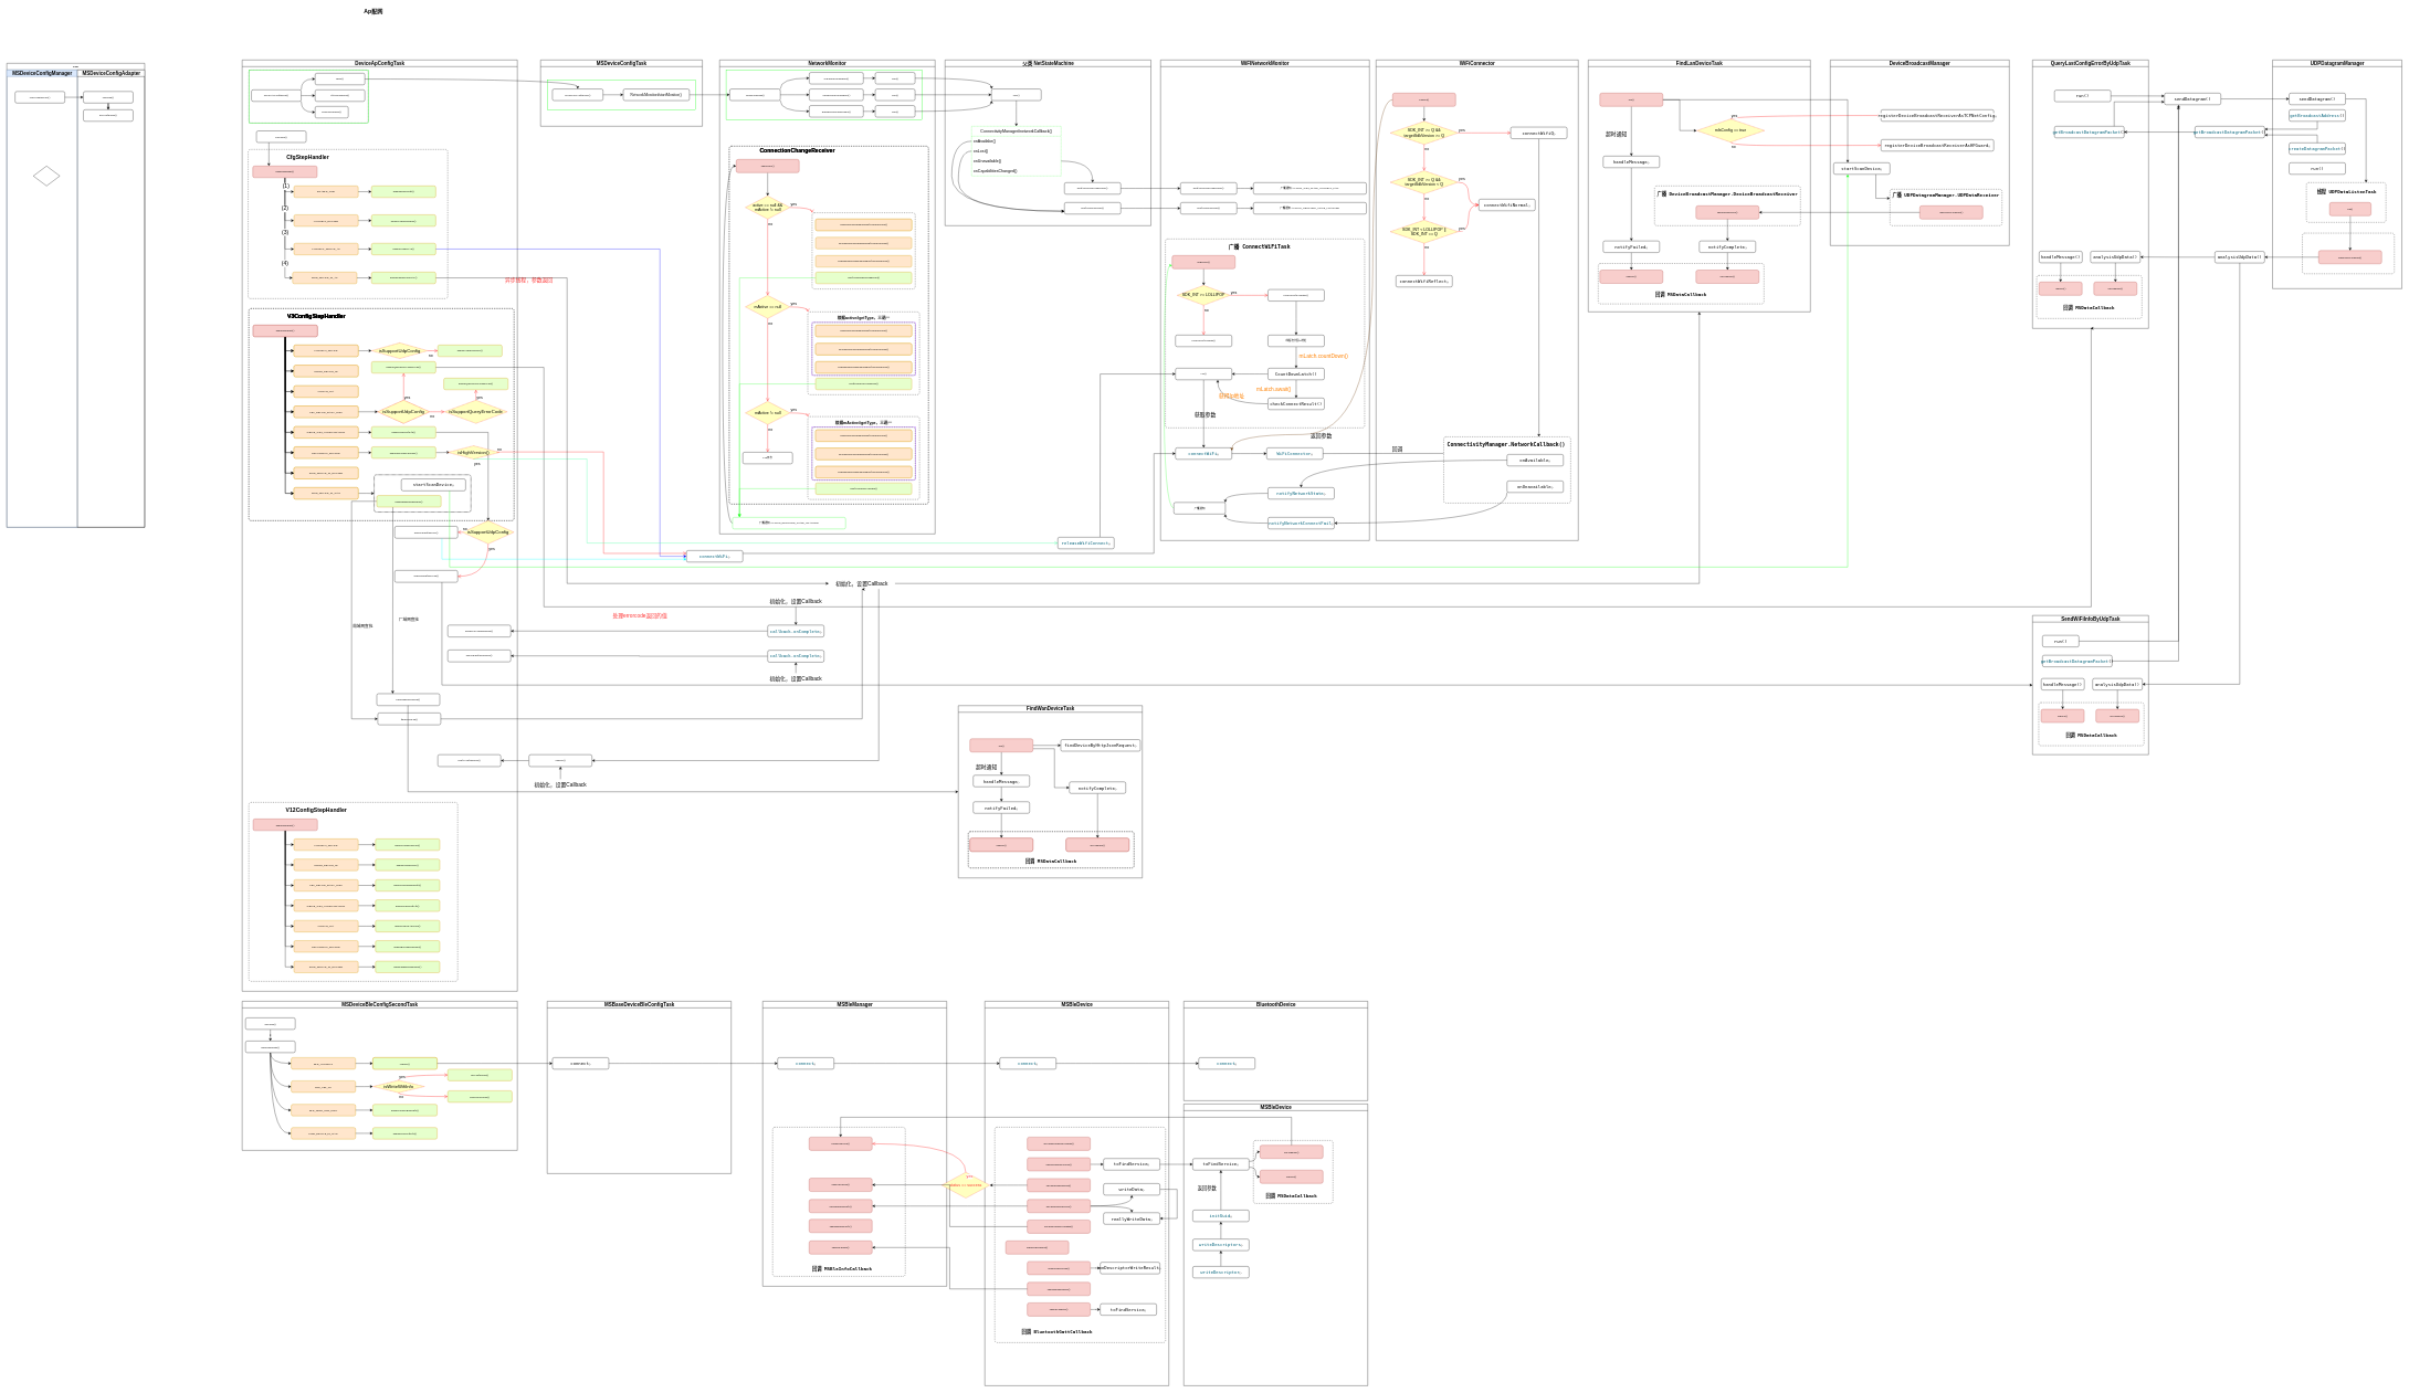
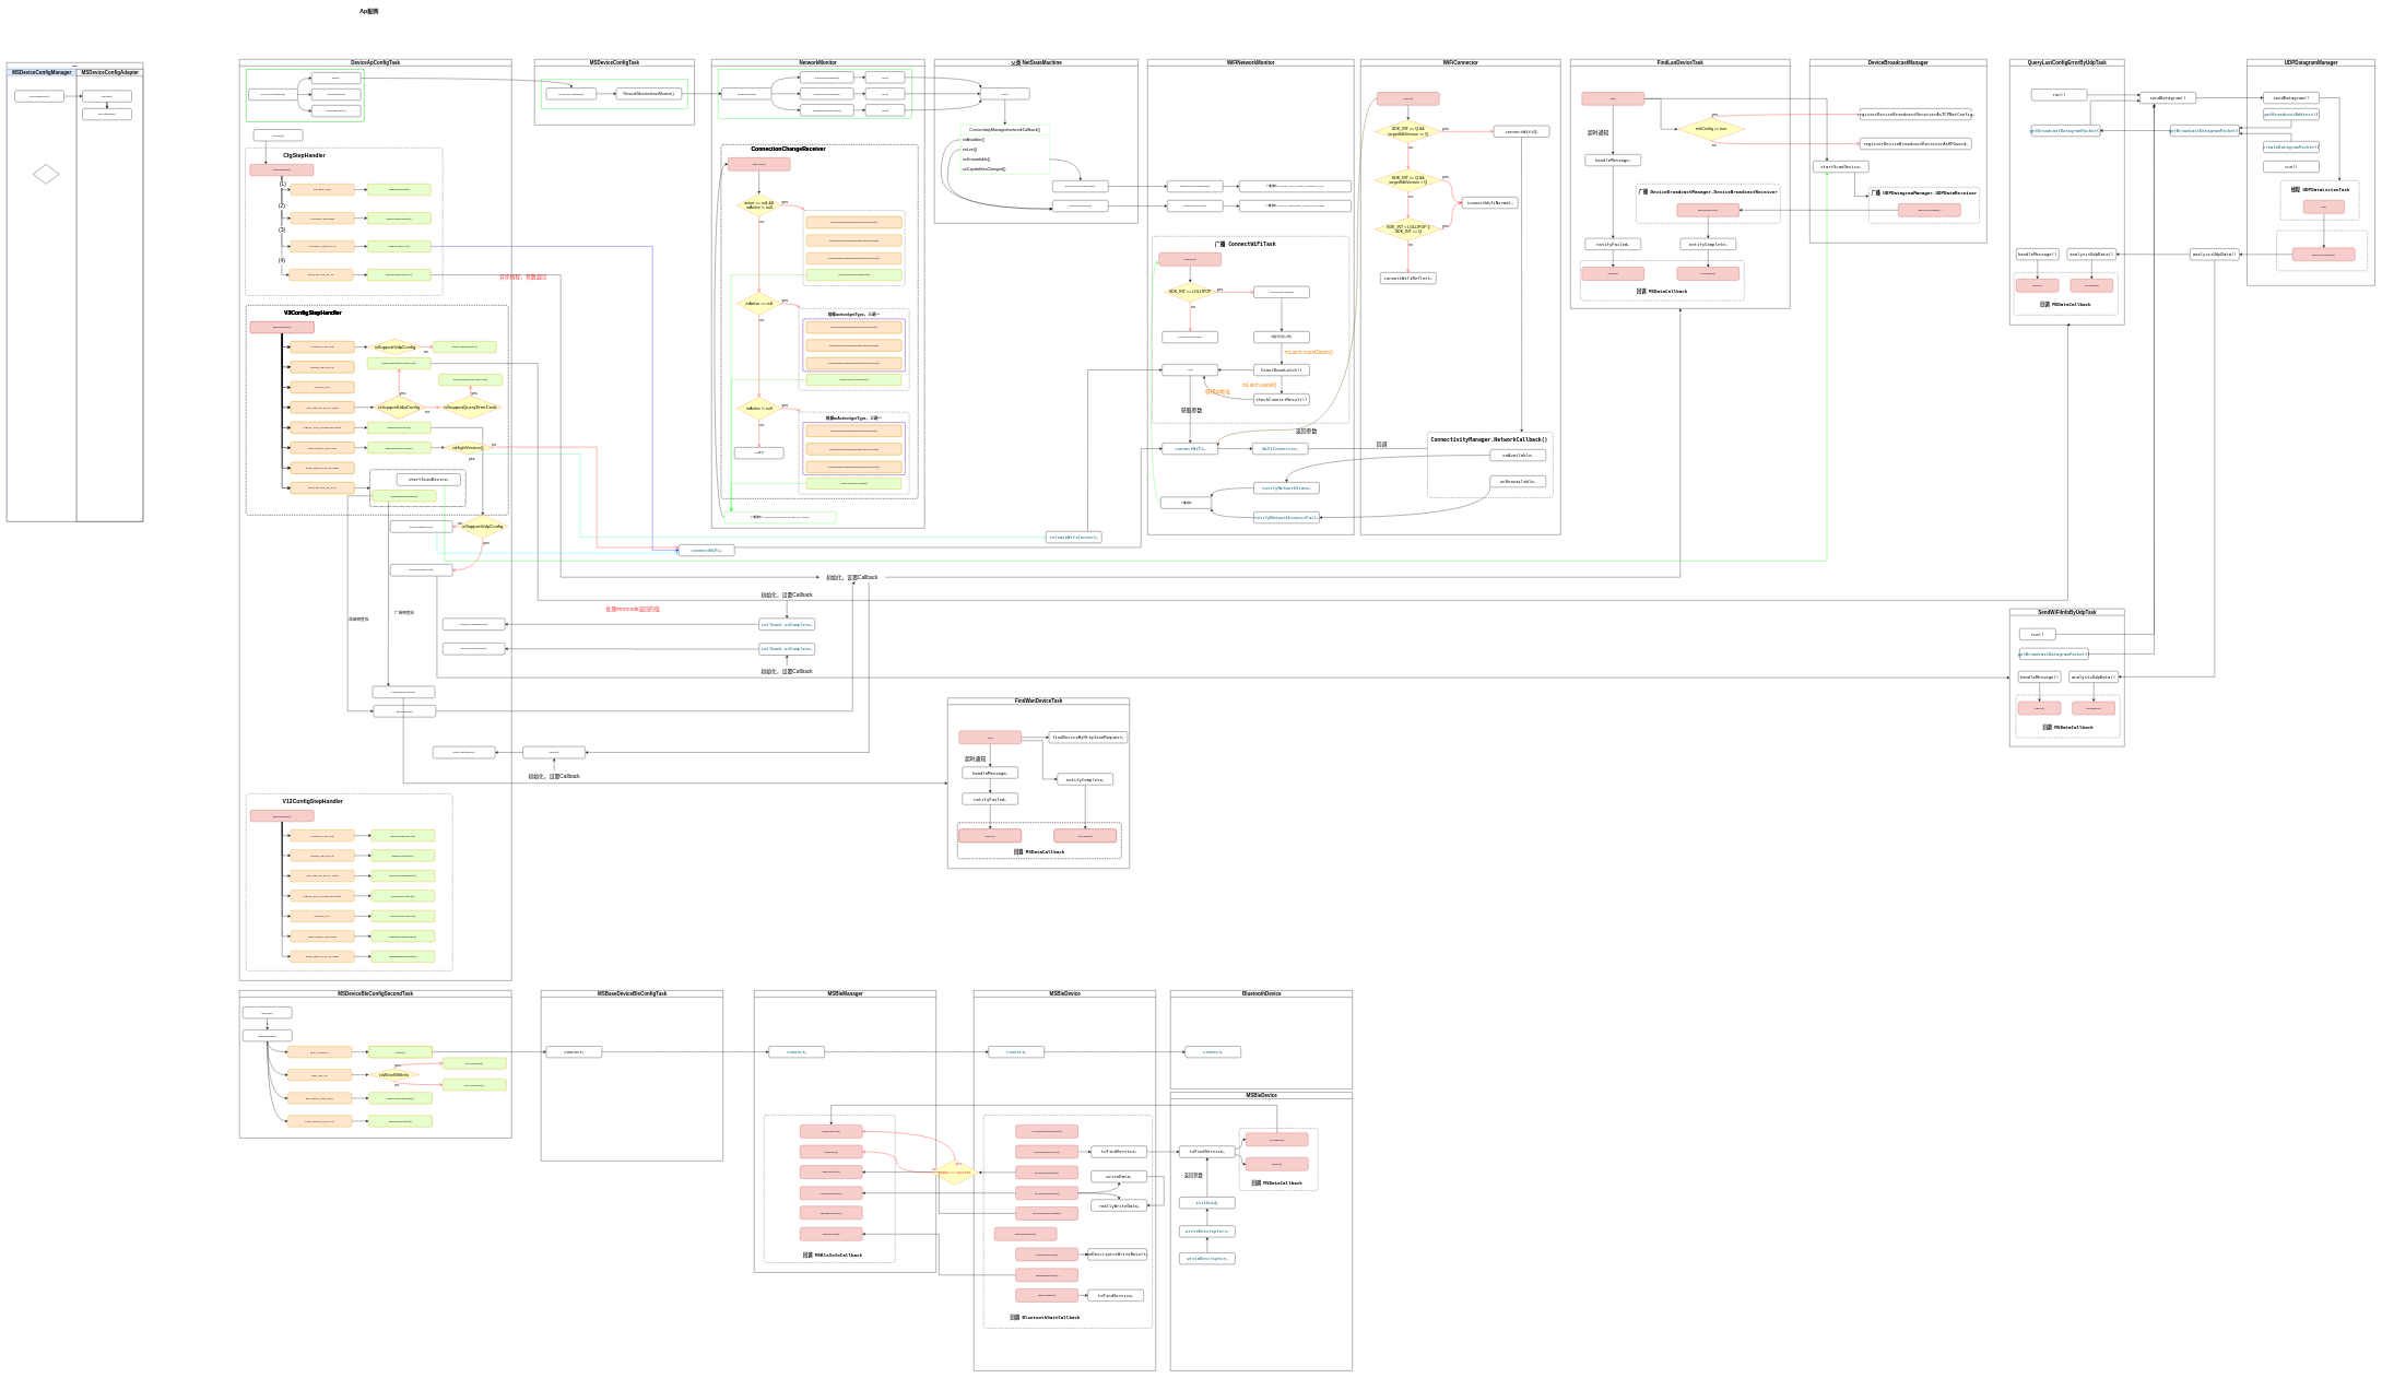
- <mxCell id="26" value="NetworkMonitor()" style="rounded=1;whiteSpace=wrap;html=1;shadow=0;labelBackgroundColor=none;strokeWidth=1;fontFamily=Verdana;fontSize=8;align=center;" vertex="1" parent="18"><mxGeometry x="200" y="110" width="100" height="35" as="geometry" /></mxCell>
+ <mxCell id="26" value="NetworkMonitor()" style="rounded=1;whiteSpace=wrap;html=1;shadow=0;labelBackgroundColor=none;strokeWidth=1;fontFamily=Verdana;fontSize=8;align=center;" vertex="1" parent="18"><mxGeometry x="200" y="110" width="150" height="35" as="geometry" /></mxCell>
+ <mxCell id="485" value="connectFail()" style="rounded=1;whiteSpace=wrap;html=1;shadow=0;labelBackgroundColor=none;strokeWidth=1;fontFamily=Verdana;fontSize=8;align=center;fillColor=#f8cecc;strokeColor=#b85450;" vertex="1" parent="480"><mxGeometry x="140" y="472" width="190" height="40" as="geometry" /></mxCell>
+ <mxCell id="521" value="no" style="edgeStyle=orthogonalEdgeStyle;html=1;align=left;verticalAlign=bottom;endArrow=open;endSize=8;strokeColor=#ff0000;rounded=0;fontSize=12;fontColor=#FF3333;curved=1;exitX=0;exitY=0.5;exitDx=0;exitDy=0;entryX=1;entryY=0.5;entryDx=0;entryDy=0;" edge="1" source="520" parent="1" target="485"><mxGeometry x="-1" relative="1" as="geometry"><mxPoint x="3050" y="3536" as="targetPoint" /></mxGeometry></mxCell>
